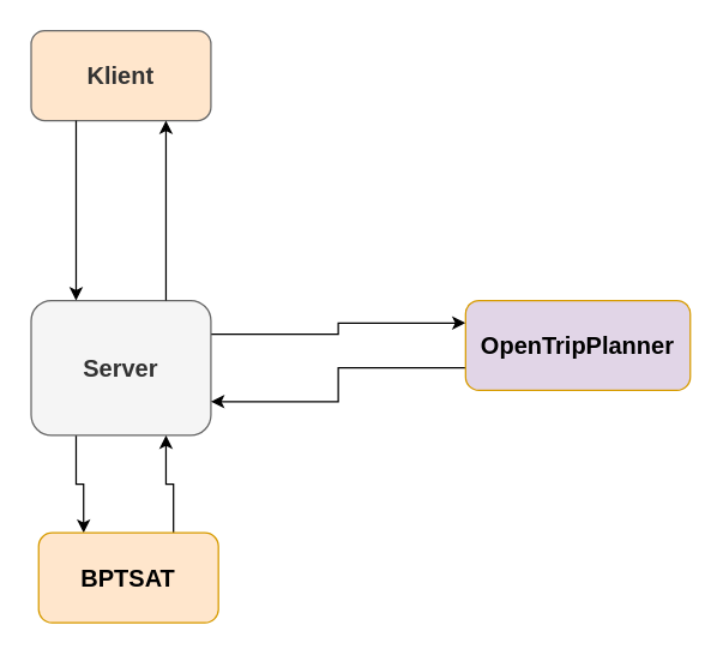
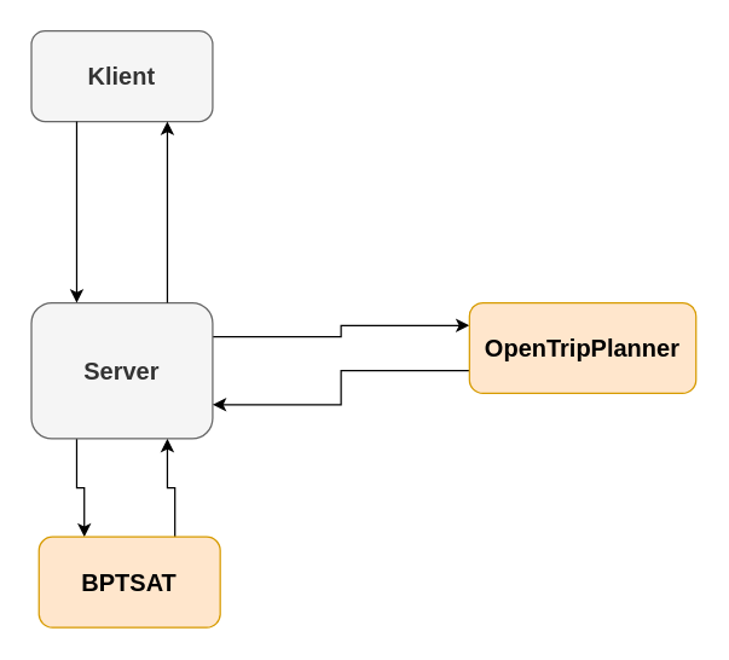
- <mxCell id="2" value="&lt;b&gt;&lt;font style=&quot;font-size: 16px;&quot;&gt;Klient&lt;/font&gt;&lt;/b&gt;" style="rounded=1;whiteSpace=wrap;html=1;fillColor=#ffe6cc;fontColor=#333333;strokeColor=#666666;" vertex="1" parent="1"><mxGeometry x="20" y="20" width="120" height="60" as="geometry" /></mxCell>
+ <mxCell id="2" value="&lt;b&gt;&lt;font style=&quot;font-size: 16px;&quot;&gt;Klient&lt;/font&gt;&lt;/b&gt;" style="rounded=1;whiteSpace=wrap;html=1;fillColor=#f5f5f5;fontColor=#333333;strokeColor=#666666;" vertex="1" parent="1"><mxGeometry x="20" y="20" width="120" height="60" as="geometry" /></mxCell>
- <mxCell id="9" value="&lt;font size=&quot;1&quot;&gt;&lt;b style=&quot;font-size: 16px;&quot;&gt;OpenTripPlanner&lt;/b&gt;&lt;/font&gt;" style="rounded=1;whiteSpace=wrap;html=1;fillColor=#e1d5e7;strokeColor=#d79b00;" vertex="1" parent="1"><mxGeometry x="310" y="200" width="150" height="60" as="geometry" /></mxCell>
+ <mxCell id="9" value="&lt;font size=&quot;1&quot;&gt;&lt;b style=&quot;font-size: 16px;&quot;&gt;OpenTripPlanner&lt;/b&gt;&lt;/font&gt;" style="rounded=1;whiteSpace=wrap;html=1;fillColor=#ffe6cc;strokeColor=#d79b00;" vertex="1" parent="1"><mxGeometry x="310" y="200" width="150" height="60" as="geometry" /></mxCell>
